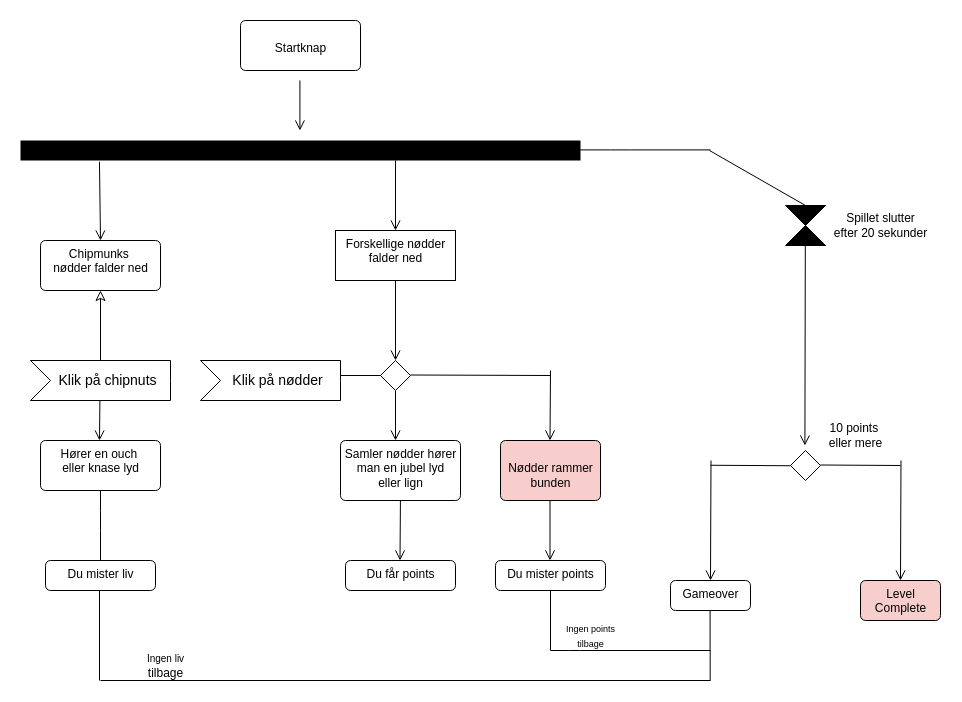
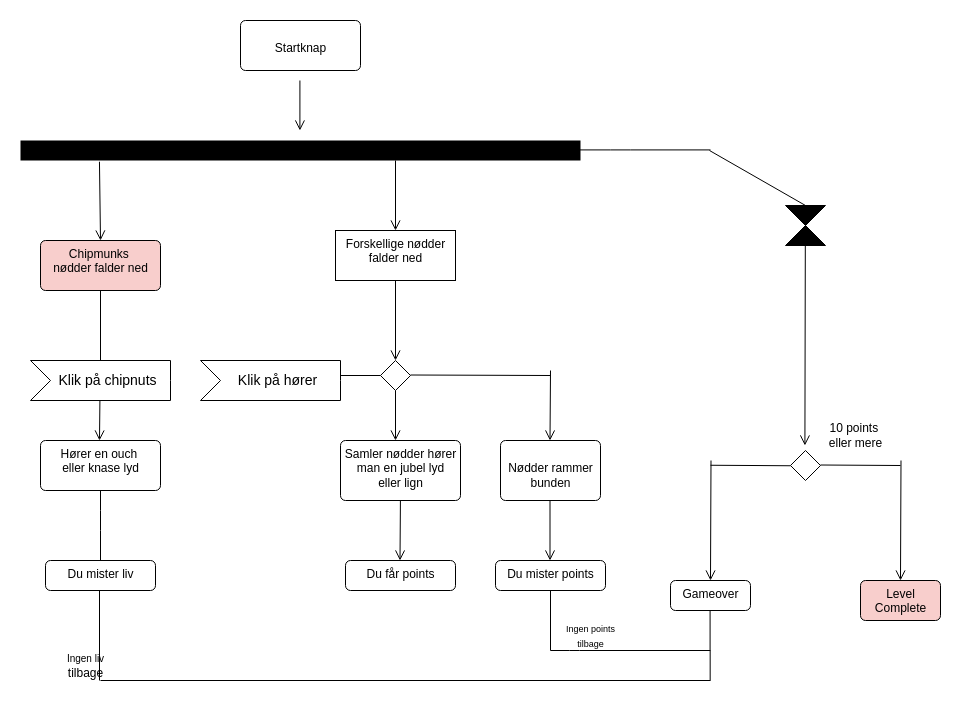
- <mxCell id="29" value="Spillet slutter&lt;br&gt;efter 20 sekunder" style="text;html=1;resizable=0;autosize=1;align=center;verticalAlign=middle;points=[];fillColor=none;strokeColor=none;rounded=0;fontColor=#000000;" parent="1" vertex="1"><mxGeometry x="825" y="210" width="110" height="30" as="geometry" /></mxCell>
- <mxCell id="8" value="&lt;font color=&quot;#000000&quot;&gt;Chipmunks&amp;nbsp;&lt;br&gt;nødder falder ned&lt;/font&gt;" style="html=1;align=center;verticalAlign=top;rounded=1;absoluteArcSize=1;arcSize=10;dashed=0;fillColor=#FFFFFF;strokeColor=#000000;" parent="1" vertex="1"><mxGeometry x="40" y="240" width="120" height="50" as="geometry" /></mxCell>
+ <mxCell id="8" value="&lt;font color=&quot;#000000&quot;&gt;Chipmunks&amp;nbsp;&lt;br&gt;nødder falder ned&lt;/font&gt;" style="html=1;align=center;verticalAlign=top;rounded=1;absoluteArcSize=1;arcSize=10;dashed=0;fillColor=#f8cecc;strokeColor=#000000;" parent="1" vertex="1"><mxGeometry x="40" y="240" width="120" height="50" as="geometry" /></mxCell>
- <mxCell id="13" value="" style="endArrow=classic;startArrow=none;endFill=0;startFill=0;endSize=8;html=1;verticalAlign=bottom;labelBackgroundColor=none;strokeWidth=1;fontColor=#000000;strokeColor=#000000;exitX=0;exitY=0;exitDx=70;exitDy=0;exitPerimeter=0;entryX=0.5;entryY=1;entryDx=0;entryDy=0;" parent="1" source="10" target="8" edge="1"><mxGeometry width="160" relative="1" as="geometry"><mxPoint x="170" y="350" as="sourcePoint" /><mxPoint x="169.5" y="300" as="targetPoint" /><Array as="points" /></mxGeometry></mxCell>
+ <mxCell id="13" value="" style="endArrow=none;startArrow=none;endFill=0;startFill=0;endSize=8;html=1;verticalAlign=bottom;labelBackgroundColor=none;strokeWidth=1;fontColor=#000000;strokeColor=#000000;exitX=0;exitY=0;exitDx=70;exitDy=0;exitPerimeter=0;entryX=0.5;entryY=1;entryDx=0;entryDy=0;" parent="1" source="10" target="8" edge="1"><mxGeometry width="160" relative="1" as="geometry"><mxPoint x="170" y="350" as="sourcePoint" /><mxPoint x="169.5" y="300" as="targetPoint" /><Array as="points" /></mxGeometry></mxCell>
- <mxCell id="9" value="Klik på nødder" style="html=1;shape=mxgraph.infographic.ribbonSimple;notch1=20;notch2=0;align=center;verticalAlign=middle;fontSize=14;fontStyle=0;fillColor=#FFFFFF;flipH=0;spacingRight=0;spacingLeft=14;fontColor=#000000;strokeColor=#000000;" parent="1" vertex="1"><mxGeometry x="200" y="360" width="140" height="40" as="geometry" /></mxCell>
+ <mxCell id="9" value="Klik på hører" style="html=1;shape=mxgraph.infographic.ribbonSimple;notch1=20;notch2=0;align=center;verticalAlign=middle;fontSize=14;fontStyle=0;fillColor=#FFFFFF;flipH=0;spacingRight=0;spacingLeft=14;fontColor=#000000;strokeColor=#000000;" parent="1" vertex="1"><mxGeometry x="200" y="360" width="140" height="40" as="geometry" /></mxCell>
- <mxCell id="20" value="&lt;font color=&quot;#000000&quot;&gt;&lt;br&gt;Nødder rammer&lt;br&gt;bunden&lt;/font&gt;" style="html=1;align=center;verticalAlign=top;rounded=1;absoluteArcSize=1;arcSize=10;dashed=0;fillColor=#f8cecc;strokeColor=#000000;" parent="1" vertex="1"><mxGeometry x="500" y="440" width="100" height="60" as="geometry" /></mxCell>
+ <mxCell id="20" value="&lt;font color=&quot;#000000&quot;&gt;&lt;br&gt;Nødder rammer&lt;br&gt;bunden&lt;/font&gt;" style="html=1;align=center;verticalAlign=top;rounded=1;absoluteArcSize=1;arcSize=10;dashed=0;fillColor=#FFFFFF;strokeColor=#000000;" parent="1" vertex="1"><mxGeometry x="500" y="440" width="100" height="60" as="geometry" /></mxCell>
- <mxCell id="46" value="&lt;font size=&quot;1&quot;&gt;Ingen liv&lt;br&gt;&lt;/font&gt;tilbage" style="text;html=1;resizable=0;autosize=1;align=center;verticalAlign=middle;points=[];fillColor=none;strokeColor=none;rounded=0;fontColor=#000000;" parent="1" vertex="1"><mxGeometry x="140" y="650" width="50" height="30" as="geometry" /></mxCell>
+ <mxCell id="46" value="&lt;font size=&quot;1&quot;&gt;Ingen liv&lt;br&gt;&lt;/font&gt;tilbage" style="text;html=1;resizable=0;autosize=1;align=center;verticalAlign=middle;points=[];fillColor=none;strokeColor=none;rounded=0;fontColor=#000000;" parent="1" vertex="1"><mxGeometry x="60" y="650" width="50" height="30" as="geometry" /></mxCell>
